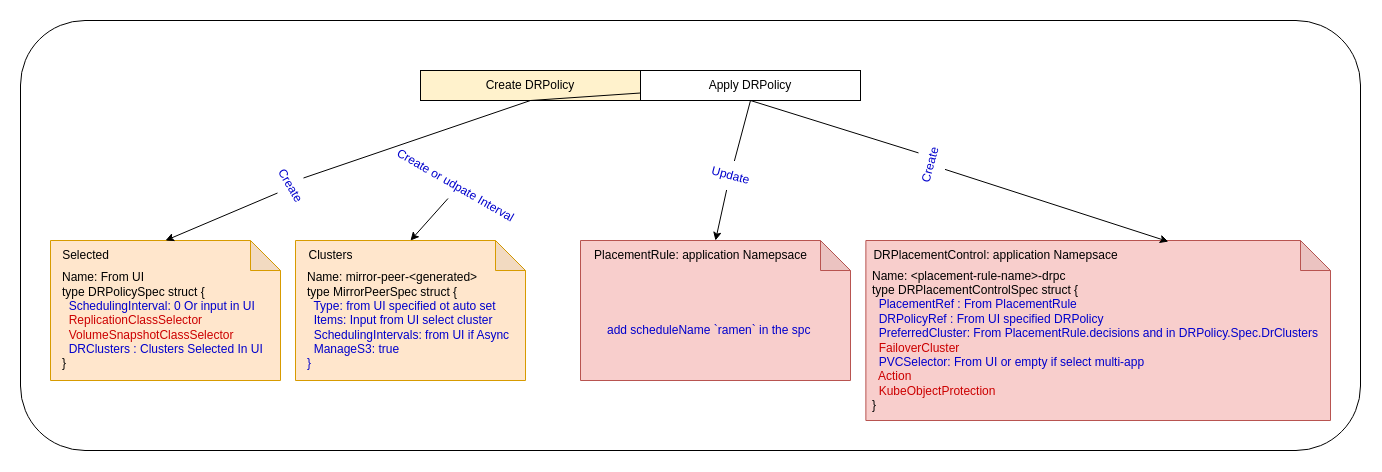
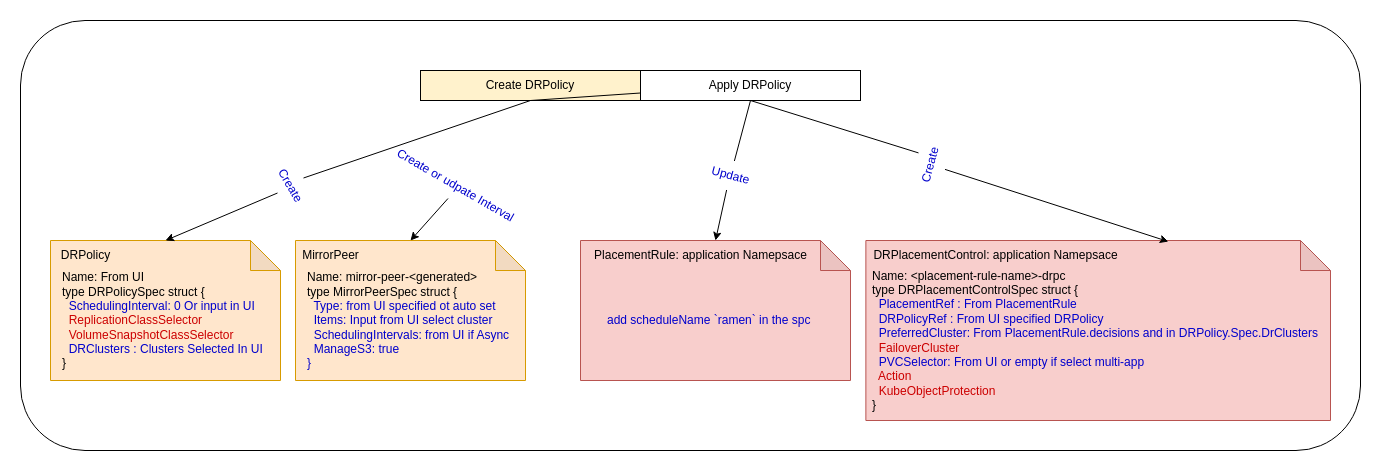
- <mxCell id="8" value="&lt;font color=&quot;#000000&quot;&gt;Selected&lt;/font&gt;" style="text;html=1;align=center;verticalAlign=middle;resizable=0;points=[];autosize=1;strokeColor=none;fillColor=none;fontColor=#CC0000;" vertex="1" parent="5"><mxGeometry width="70" height="30" as="geometry" /></mxCell>
+ <mxCell id="8" value="&lt;font color=&quot;#000000&quot;&gt;DRPolicy&lt;/font&gt;" style="text;html=1;align=center;verticalAlign=middle;resizable=0;points=[];autosize=1;strokeColor=none;fillColor=none;fontColor=#CC0000;" vertex="1" parent="5"><mxGeometry width="70" height="30" as="geometry" /></mxCell>
- <mxCell id="12" value="&lt;font color=&quot;#000000&quot;&gt;Clusters&lt;/font&gt;" style="text;html=1;align=center;verticalAlign=middle;resizable=0;points=[];autosize=1;strokeColor=none;fillColor=none;fontColor=#CC0000;" vertex="1" parent="9"><mxGeometry width="80" height="30" as="geometry" /></mxCell>
+ <mxCell id="12" value="&lt;font color=&quot;#000000&quot;&gt;MirrorPeer&lt;/font&gt;" style="text;html=1;align=center;verticalAlign=middle;resizable=0;points=[];autosize=1;strokeColor=none;fillColor=none;fontColor=#CC0000;" vertex="1" parent="9"><mxGeometry width="80" height="30" as="geometry" /></mxCell>
- <mxCell id="17" value="&lt;font color=&quot;#0000cc&quot;&gt;add scheduleName `ramen` in the spc&lt;/font&gt;" style="text;html=1;align=left;verticalAlign=middle;resizable=0;points=[];autosize=1;strokeColor=none;fillColor=none;" vertex="1" parent="15"><mxGeometry x="15" y="75" width="230" height="30" as="geometry" /></mxCell>
+ <mxCell id="17" value="&lt;font color=&quot;#0000cc&quot;&gt;add scheduleName `ramen` in the spc&lt;/font&gt;" style="text;html=1;align=left;verticalAlign=middle;resizable=0;points=[];autosize=1;strokeColor=none;fillColor=none;" vertex="1" parent="15"><mxGeometry x="15" y="65" width="230" height="30" as="geometry" /></mxCell>
